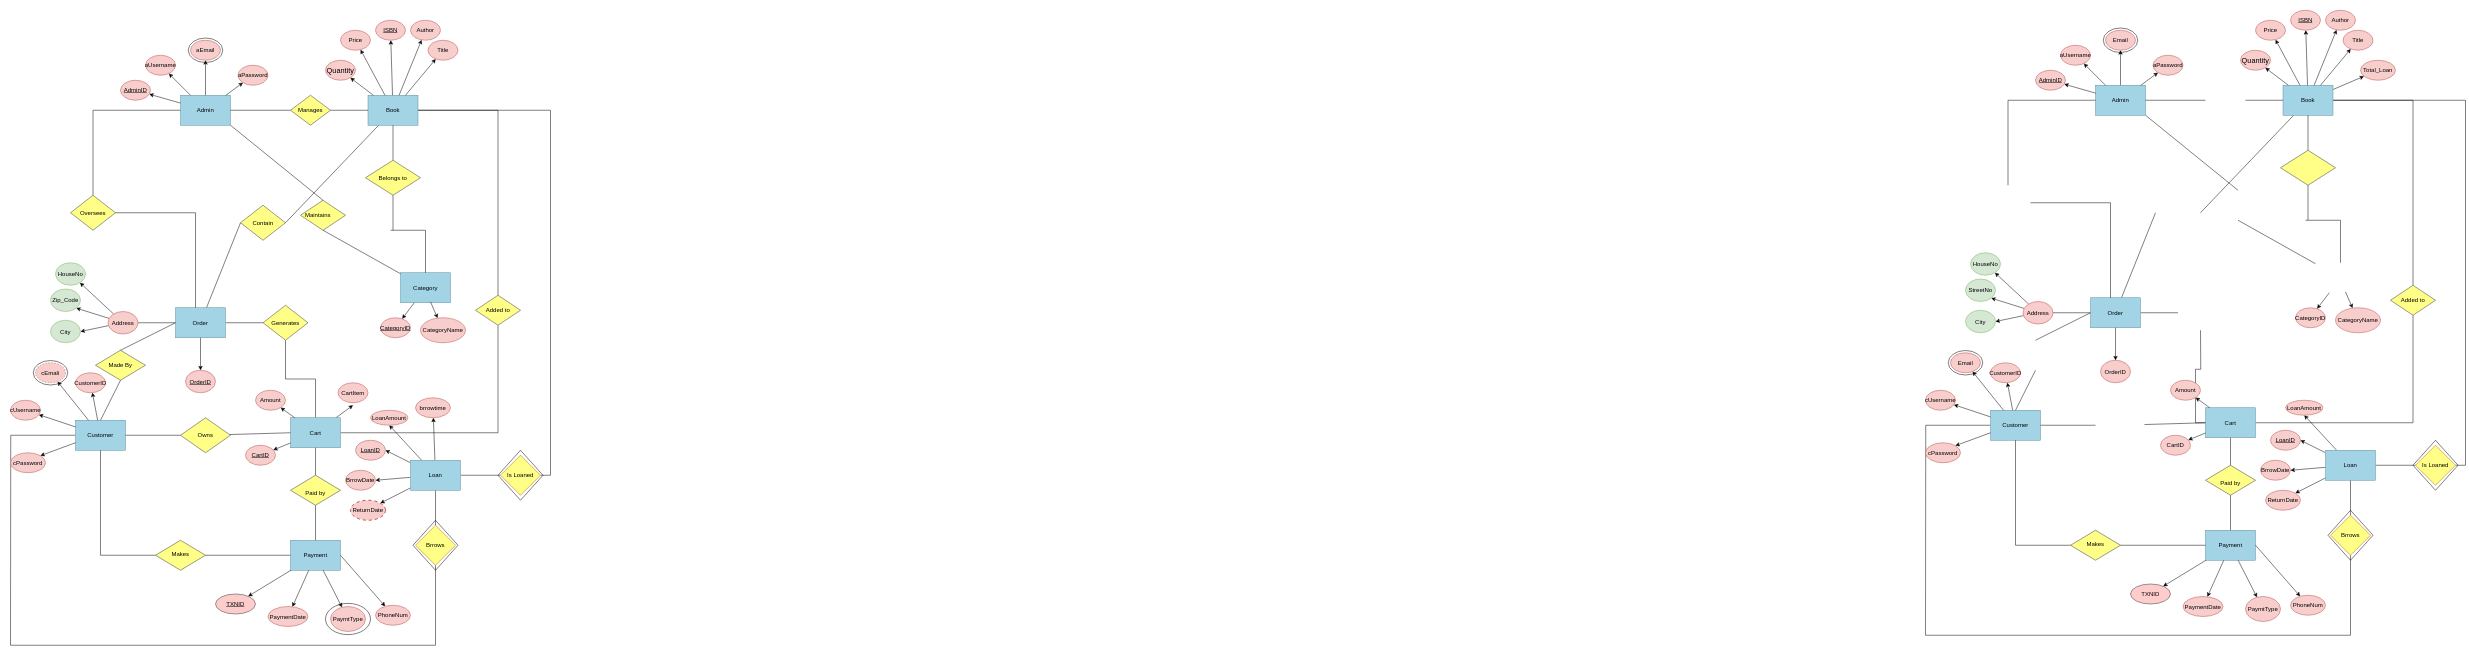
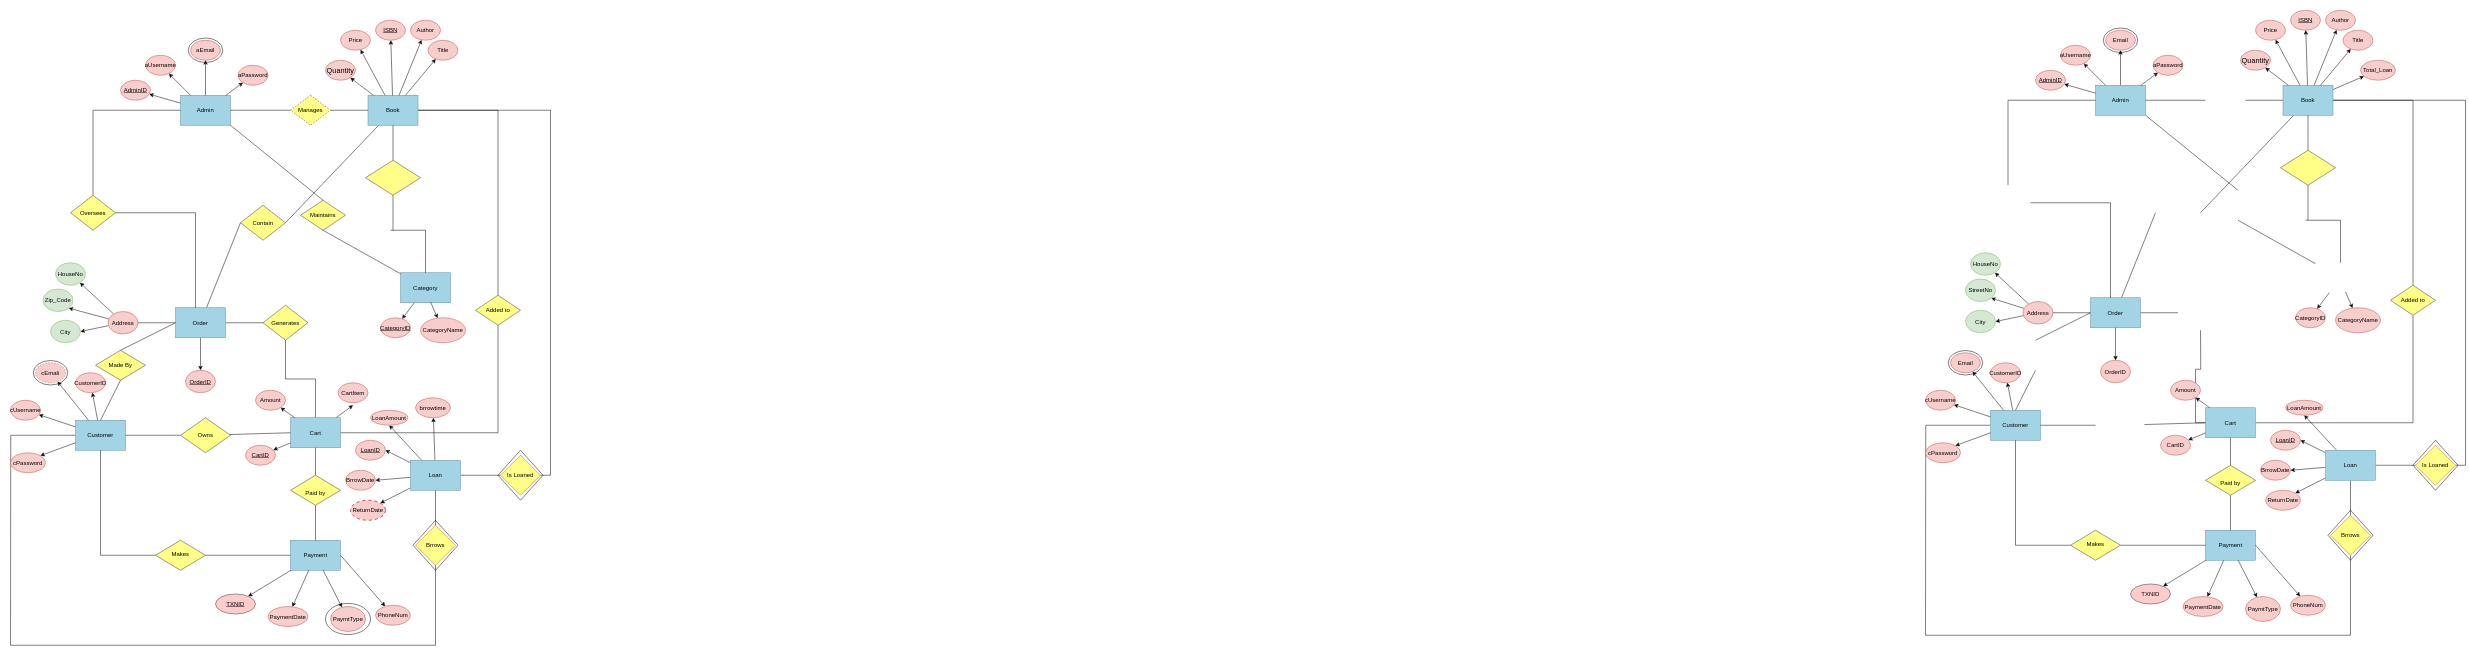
- <mxCell id="11" value="Manages" style="rhombus;whiteSpace=wrap;html=1;fillColor=#ffff88;strokeColor=#36393d;" parent="1" vertex="1"><mxGeometry x="580" y="190" width="80" height="60" as="geometry" /></mxCell>
+ <mxCell id="11" value="Manages" style="rhombus;whiteSpace=wrap;html=1;fillColor=#ffff88;strokeColor=#36393d;dashed=1;" parent="1" vertex="1"><mxGeometry x="580" y="190" width="80" height="60" as="geometry" /></mxCell>
- <mxCell id="62" value="Belongs to" style="text;html=1;align=center;verticalAlign=middle;whiteSpace=wrap;rounded=0;fillColor=none;strokeColor=none;glass=0;gradientColor=none;" parent="1" vertex="1"><mxGeometry x="755" y="340" width="60" height="30" as="geometry" /></mxCell>
- <mxCell id="85" value="Maintains" style="text;html=1;align=center;verticalAlign=middle;whiteSpace=wrap;rounded=0;" parent="1" vertex="1"><mxGeometry x="605" y="415" width="60" height="30" as="geometry" /></mxCell>
+ <mxCell id="85" value="Maintains" style="text;html=1;align=center;verticalAlign=middle;whiteSpace=wrap;rounded=0;" parent="1" vertex="1"><mxGeometry x="615" y="415" width="60" height="30" as="geometry" /></mxCell>
- <mxCell id="105" value="Zip_Code" style="ellipse;whiteSpace=wrap;html=1;fillColor=#d5e8d4;strokeColor=#82b366;" parent="1" vertex="1"><mxGeometry x="100" y="577.5" width="60" height="45" as="geometry" /></mxCell>
+ <mxCell id="105" value="Zip_Code" style="ellipse;whiteSpace=wrap;html=1;fillColor=#d5e8d4;strokeColor=#82b366;" parent="1" vertex="1"><mxGeometry x="85" y="577.5" width="60" height="45" as="geometry" /></mxCell>
